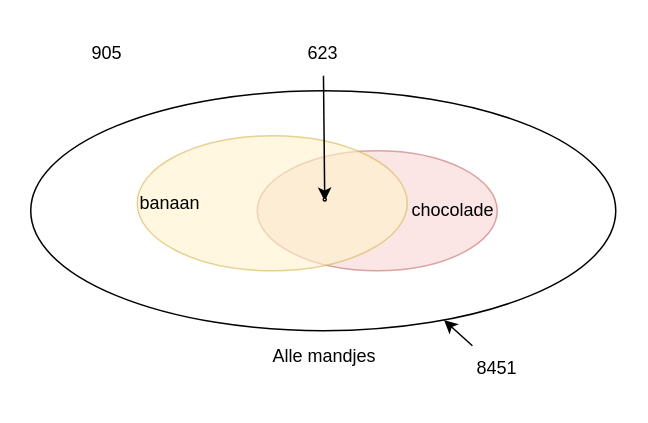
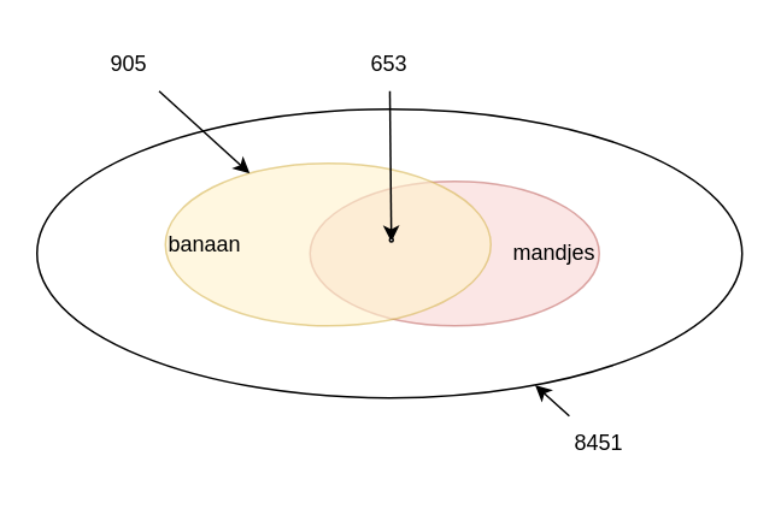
- <mxCell id="11" value="623" style="text;html=1;align=center;verticalAlign=middle;whiteSpace=wrap;rounded=0;" vertex="1" parent="1"><mxGeometry x="185" y="20" width="60" height="30" as="geometry" /></mxCell>
+ <mxCell id="11" value="653" style="text;html=1;align=center;verticalAlign=middle;whiteSpace=wrap;rounded=0;" vertex="1" parent="1"><mxGeometry x="185" y="20" width="60" height="30" as="geometry" /></mxCell>
+ <mxCell id="8" style="rounded=0;orthogonalLoop=1;jettySize=auto;html=1;" edge="1" parent="1" source="9" target="4"><mxGeometry relative="1" as="geometry" /></mxCell>
- <mxCell id="3" value="chocolade" style="ellipse;whiteSpace=wrap;html=1;fillColor=#f8cecc;strokeColor=#b85450;opacity=50;align=right;" vertex="1" parent="1"><mxGeometry x="171" y="100" width="160" height="80" as="geometry" /></mxCell>
+ <mxCell id="3" value="mandjes" style="ellipse;whiteSpace=wrap;html=1;fillColor=#f8cecc;strokeColor=#b85450;opacity=50;align=right;" vertex="1" parent="1"><mxGeometry x="171" y="100" width="160" height="80" as="geometry" /></mxCell>
- <mxCell id="5" value="Alle mandjes" style="text;html=1;align=center;verticalAlign=middle;whiteSpace=wrap;rounded=0;" vertex="1" parent="1"><mxGeometry x="171" y="222" width="90" height="30" as="geometry" /></mxCell>
